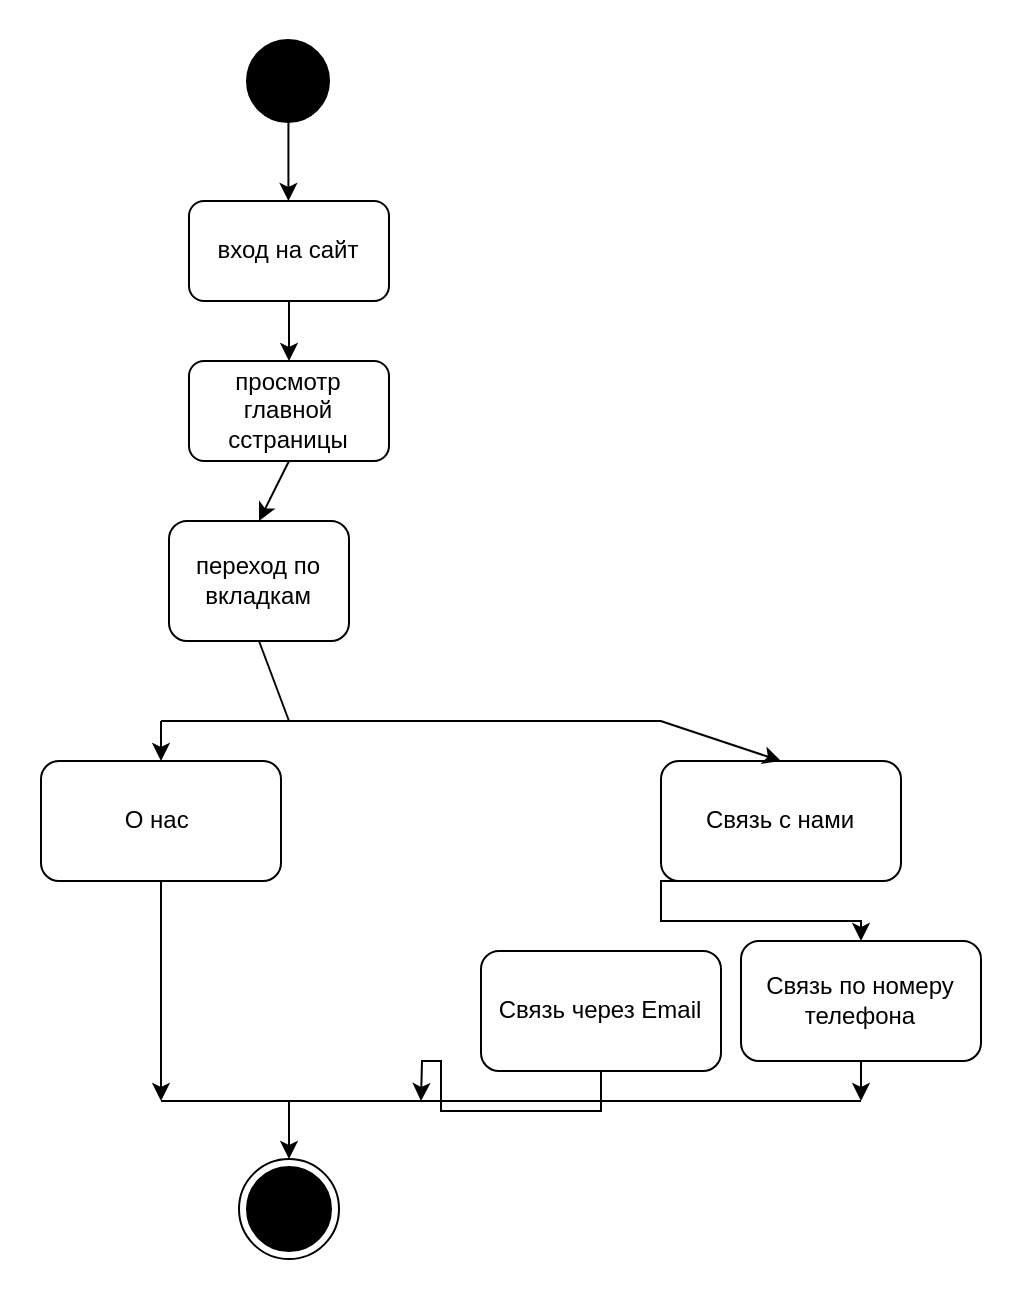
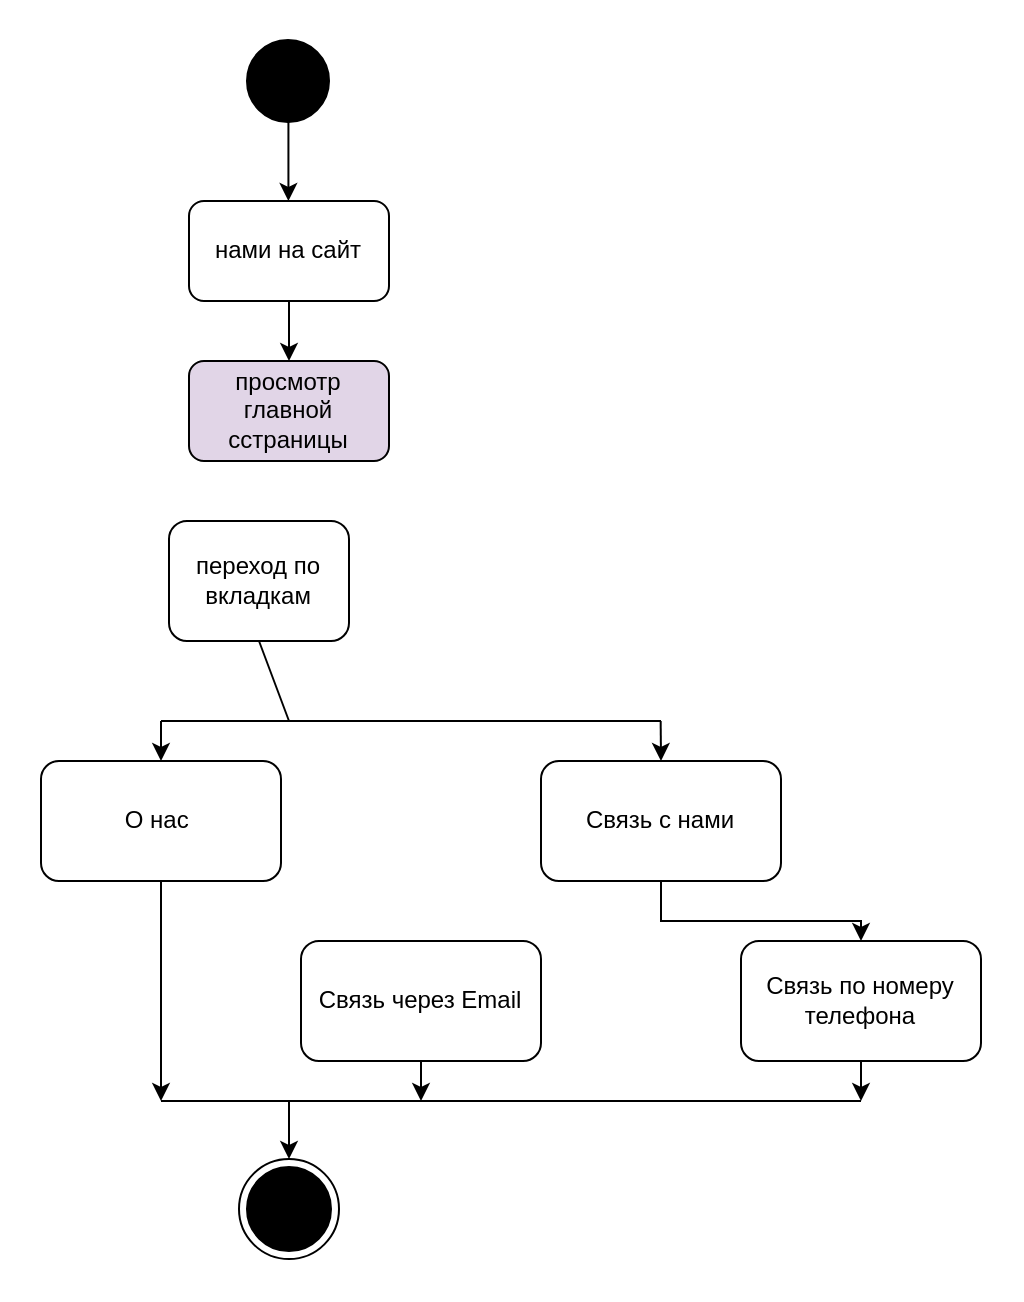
- <mxCell id="6" value="вход на сайт" style="rounded=1;whiteSpace=wrap;html=1;" parent="1" vertex="1"><mxGeometry x="94" y="100" width="100" height="50" as="geometry" /></mxCell>
+ <mxCell id="6" value="нами на сайт" style="rounded=1;whiteSpace=wrap;html=1;" parent="1" vertex="1"><mxGeometry x="94" y="100" width="100" height="50" as="geometry" /></mxCell>
- <mxCell id="7" value="просмотр главной сстраницы" style="rounded=1;whiteSpace=wrap;html=1;" parent="1" vertex="1"><mxGeometry x="94" y="180" width="100" height="50" as="geometry" /></mxCell>
+ <mxCell id="7" value="просмотр главной сстраницы" style="rounded=1;whiteSpace=wrap;html=1;fillColor=#e1d5e7;" parent="1" vertex="1"><mxGeometry x="94" y="180" width="100" height="50" as="geometry" /></mxCell>
- <mxCell id="8" value="" style="endArrow=classic;html=1;rounded=0;exitX=0.5;exitY=1;exitDx=0;exitDy=0;entryX=0.5;entryY=0;entryDx=0;entryDy=0;" parent="1" source="7" target="5" edge="1"><mxGeometry width="50" height="50" relative="1" as="geometry"><mxPoint x="-71.59" y="340" as="sourcePoint" /><mxPoint x="-71" y="390" as="targetPoint" /></mxGeometry></mxCell>
- <mxCell id="19" value="Связь с нами" style="rounded=1;whiteSpace=wrap;html=1;" parent="1" vertex="1"><mxGeometry x="330" y="380" width="120" height="60" as="geometry" /></mxCell>
+ <mxCell id="19" value="Связь с нами" style="rounded=1;whiteSpace=wrap;html=1;" parent="1" vertex="1"><mxGeometry x="270" y="380" width="120" height="60" as="geometry" /></mxCell>
- <mxCell id="13" value="Связь через Email" style="rounded=1;whiteSpace=wrap;html=1;" parent="1" vertex="1"><mxGeometry x="240" y="475" width="120" height="60" as="geometry" /></mxCell>
+ <mxCell id="13" value="Связь через Email" style="rounded=1;whiteSpace=wrap;html=1;" parent="1" vertex="1"><mxGeometry x="150" y="470" width="120" height="60" as="geometry" /></mxCell>
